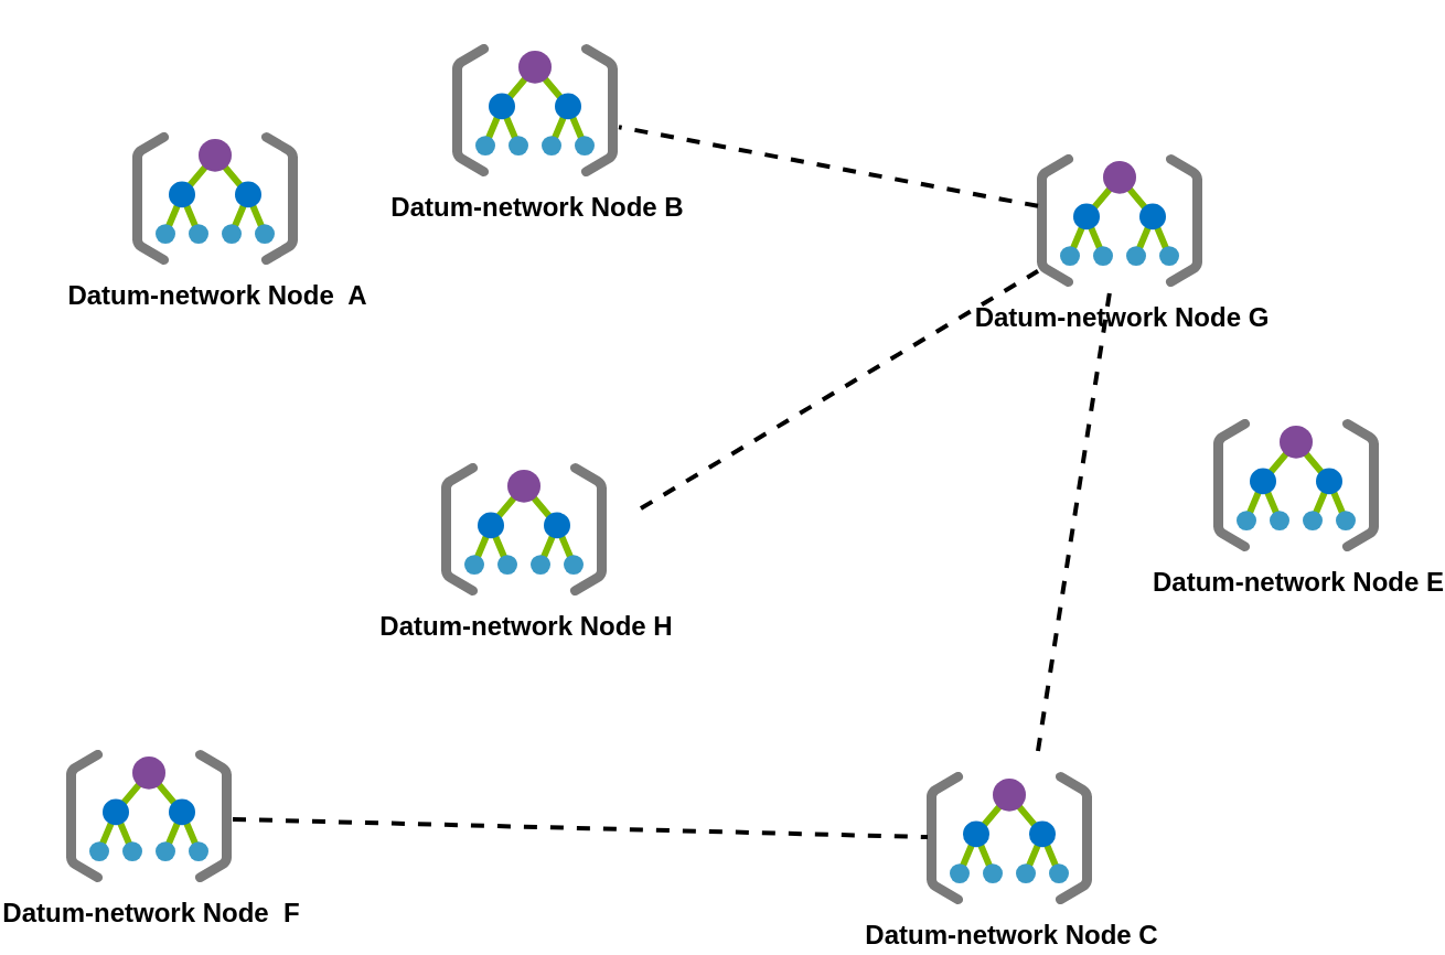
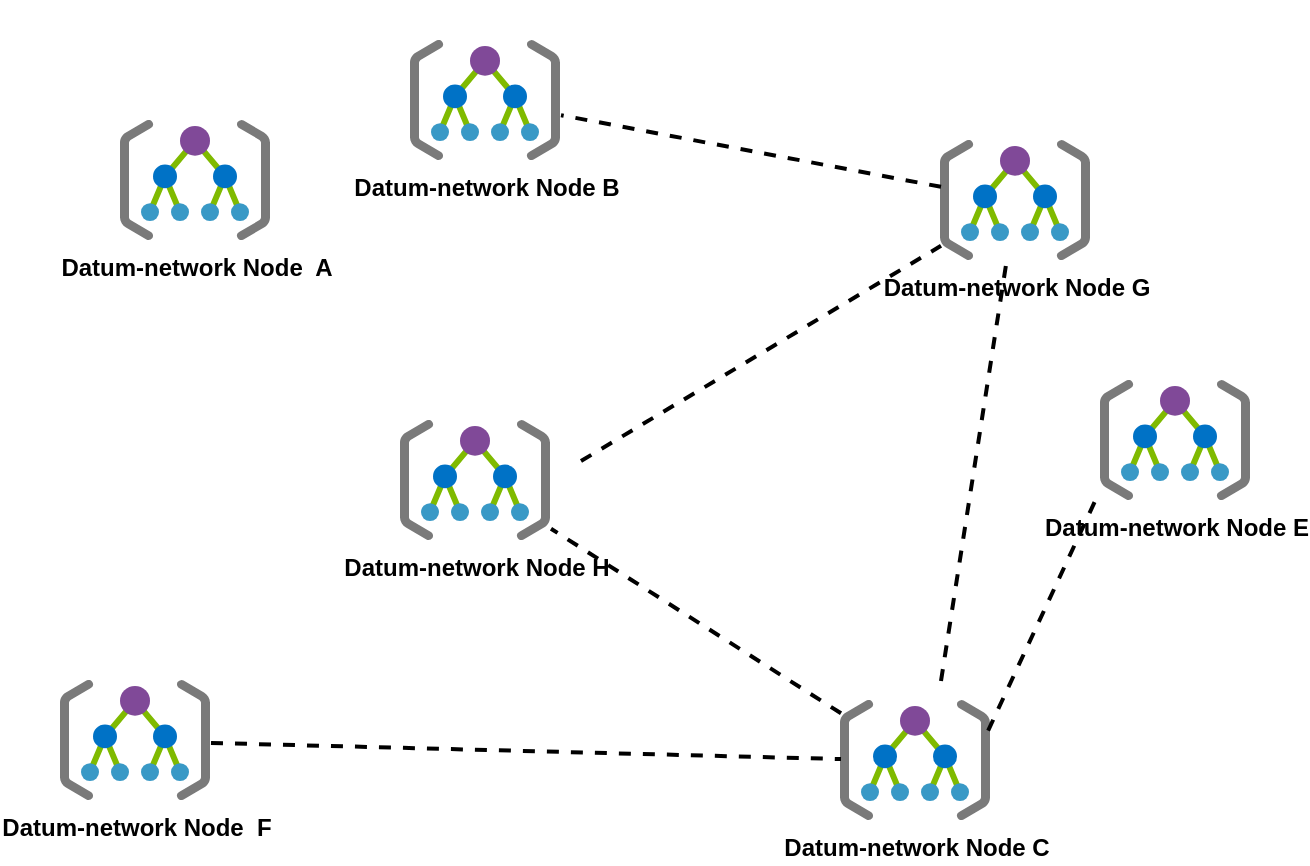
+ <mxCell id="12" value="" style="endArrow=none;html=1;rounded=0;dashed=1;strokeWidth=2;entryX=-0.027;entryY=0.967;entryDx=0;entryDy=0;entryPerimeter=0;exitX=0.981;exitY=0.247;exitDx=0;exitDy=0;exitPerimeter=0;" parent="1" source="6" target="7" edge="1"><mxGeometry width="50" height="50" relative="1" as="geometry"><mxPoint x="490" y="340" as="sourcePoint" /><mxPoint x="540" y="290" as="targetPoint" /></mxGeometry></mxCell>
+ <mxCell id="9" value="" style="endArrow=none;html=1;rounded=0;dashed=1;strokeWidth=2;" parent="1" source="6" target="3" edge="1"><mxGeometry width="50" height="50" relative="1" as="geometry"><mxPoint x="320" y="340" as="sourcePoint" /><mxPoint x="370" y="290" as="targetPoint" /></mxGeometry></mxCell>
